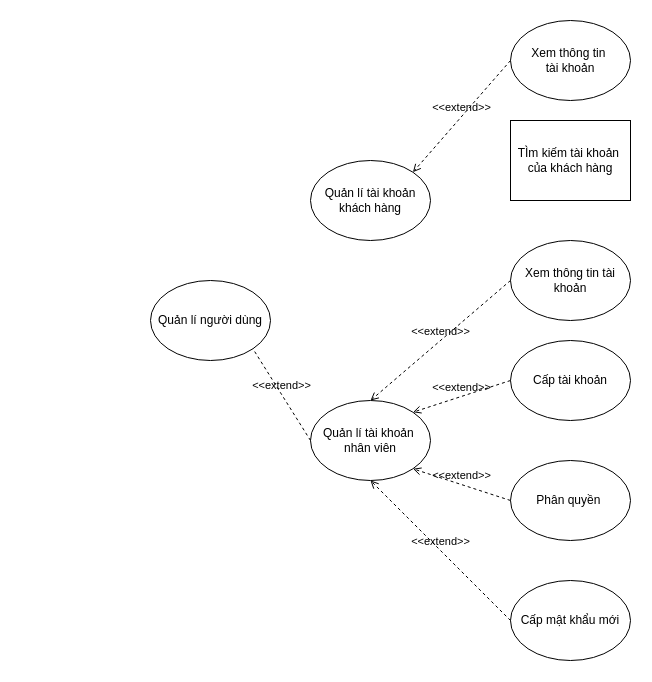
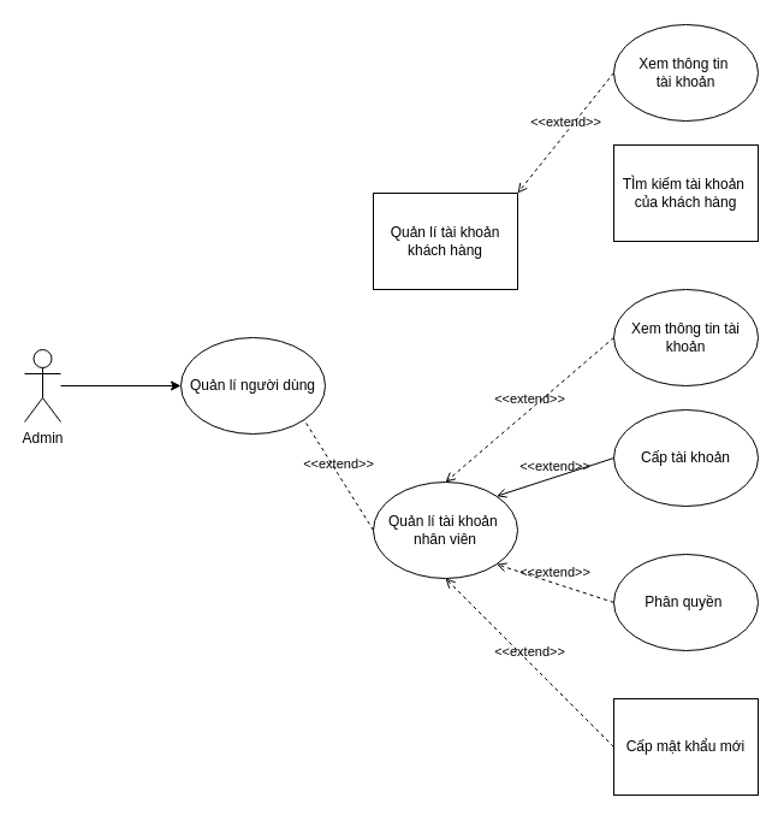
- <mxCell id="5" value="Quản lí tài khoản khách hàng" style="ellipse;whiteSpace=wrap;html=1;" vertex="1" parent="1"><mxGeometry x="310" y="160" width="120" height="80" as="geometry" /></mxCell>
+ <mxCell id="5" value="Quản lí tài khoản khách hàng" style="whiteSpace=wrap;html=1;rounded=0;" vertex="1" parent="1"><mxGeometry x="310" y="160" width="120" height="80" as="geometry" /></mxCell>
+ <mxCell id="3" value="Admin" style="shape=umlActor;verticalLabelPosition=bottom;verticalAlign=top;html=1;outlineConnect=0;" vertex="1" parent="1"><mxGeometry x="20" y="290" width="30" height="60" as="geometry" /></mxCell>
+ <mxCell id="2" style="edgeStyle=orthogonalEdgeStyle;rounded=0;orthogonalLoop=1;jettySize=auto;html=1;entryX=0;entryY=0.5;entryDx=0;entryDy=0;" edge="1" parent="1" source="3" target="4"><mxGeometry relative="1" as="geometry" /></mxCell>
- <mxCell id="14" value="&amp;lt;&amp;lt;extend&amp;gt;&amp;gt;" style="html=1;verticalAlign=bottom;labelBackgroundColor=none;endArrow=open;endFill=0;dashed=1;rounded=0;entryX=1;entryY=0;entryDx=0;entryDy=0;exitX=0;exitY=0.5;exitDx=0;exitDy=0;" edge="1" parent="1" source="10" target="6"><mxGeometry width="160" relative="1" as="geometry"><mxPoint x="520" y="290" as="sourcePoint" /><mxPoint x="380" y="410" as="targetPoint" /></mxGeometry></mxCell>
+ <mxCell id="14" value="&amp;lt;&amp;lt;extend&amp;gt;&amp;gt;" style="html=1;verticalAlign=bottom;labelBackgroundColor=none;endArrow=open;endFill=0;dashed=0;rounded=0;entryX=1;entryY=0;entryDx=0;entryDy=0;exitX=0;exitY=0.5;exitDx=0;exitDy=0;" edge="1" parent="1" source="10" target="6"><mxGeometry width="160" relative="1" as="geometry"><mxPoint x="520" y="290" as="sourcePoint" /><mxPoint x="380" y="410" as="targetPoint" /></mxGeometry></mxCell>
- <mxCell id="12" value="Cấp mật khẩu mới" style="ellipse;whiteSpace=wrap;html=1;" vertex="1" parent="1"><mxGeometry x="510" y="580" width="120" height="80" as="geometry" /></mxCell>
+ <mxCell id="12" value="Cấp mật khẩu mới" style="whiteSpace=wrap;html=1;rounded=0;" vertex="1" parent="1"><mxGeometry x="510" y="580" width="120" height="80" as="geometry" /></mxCell>
